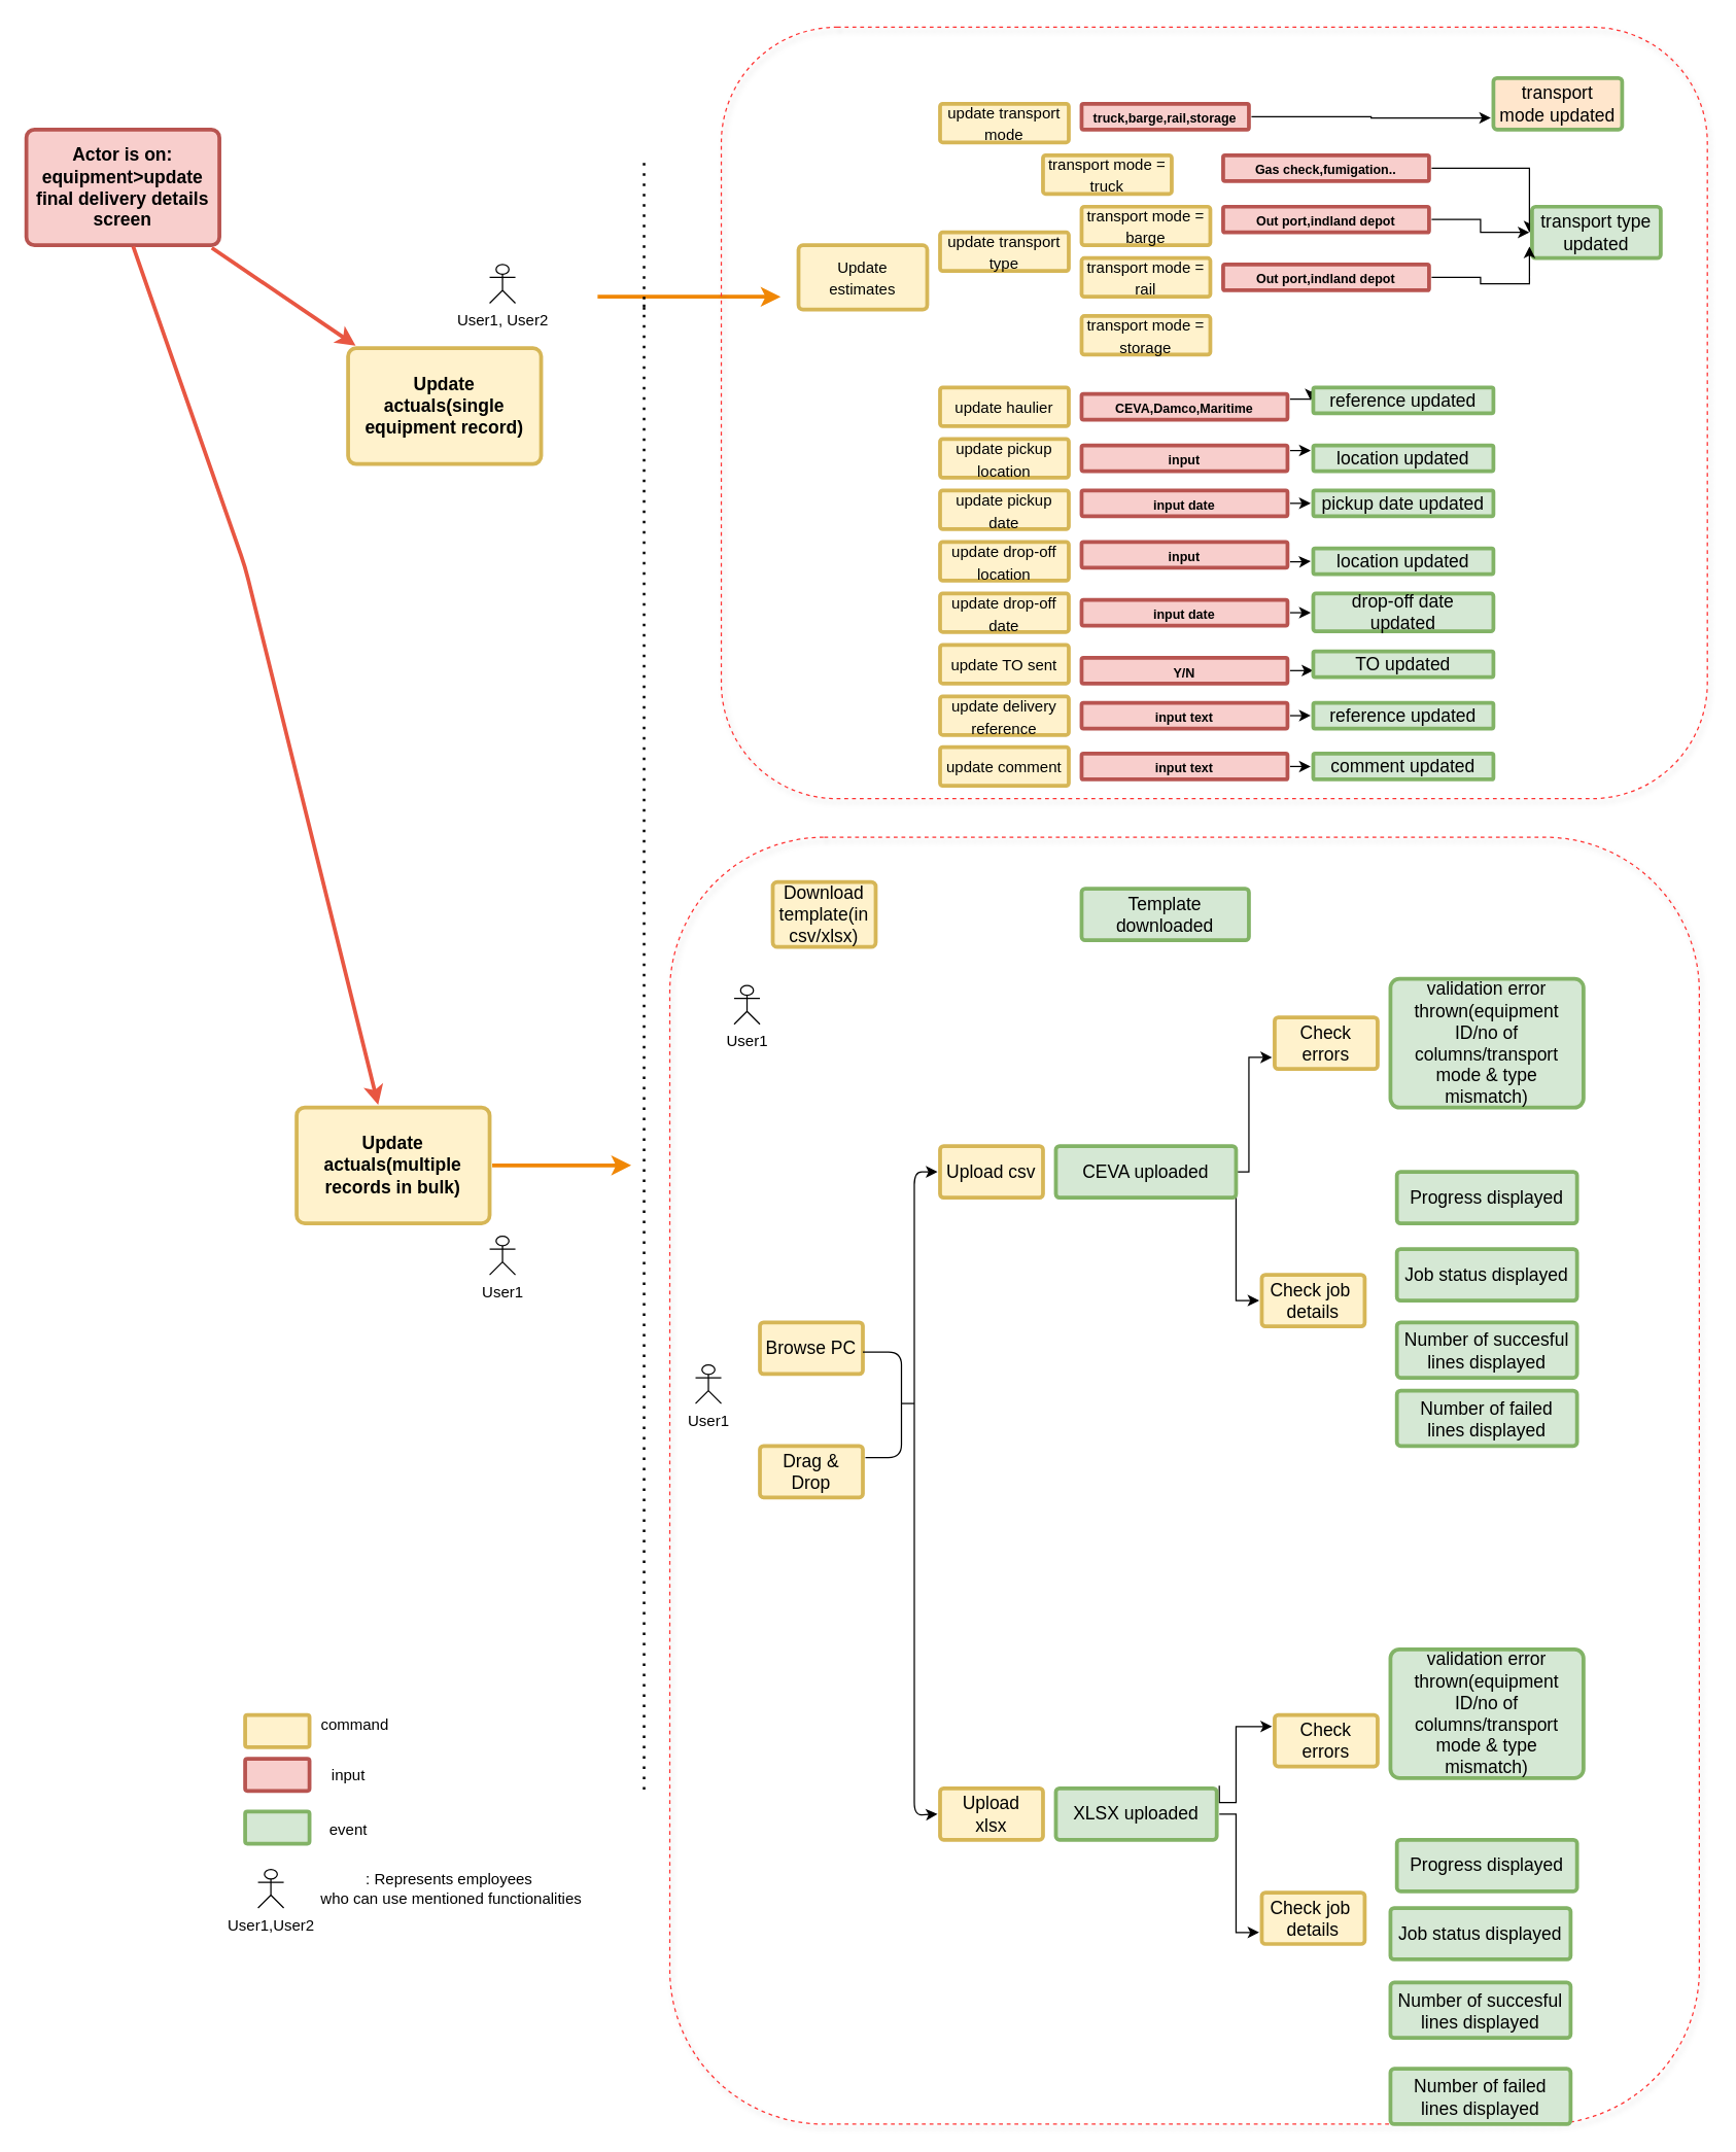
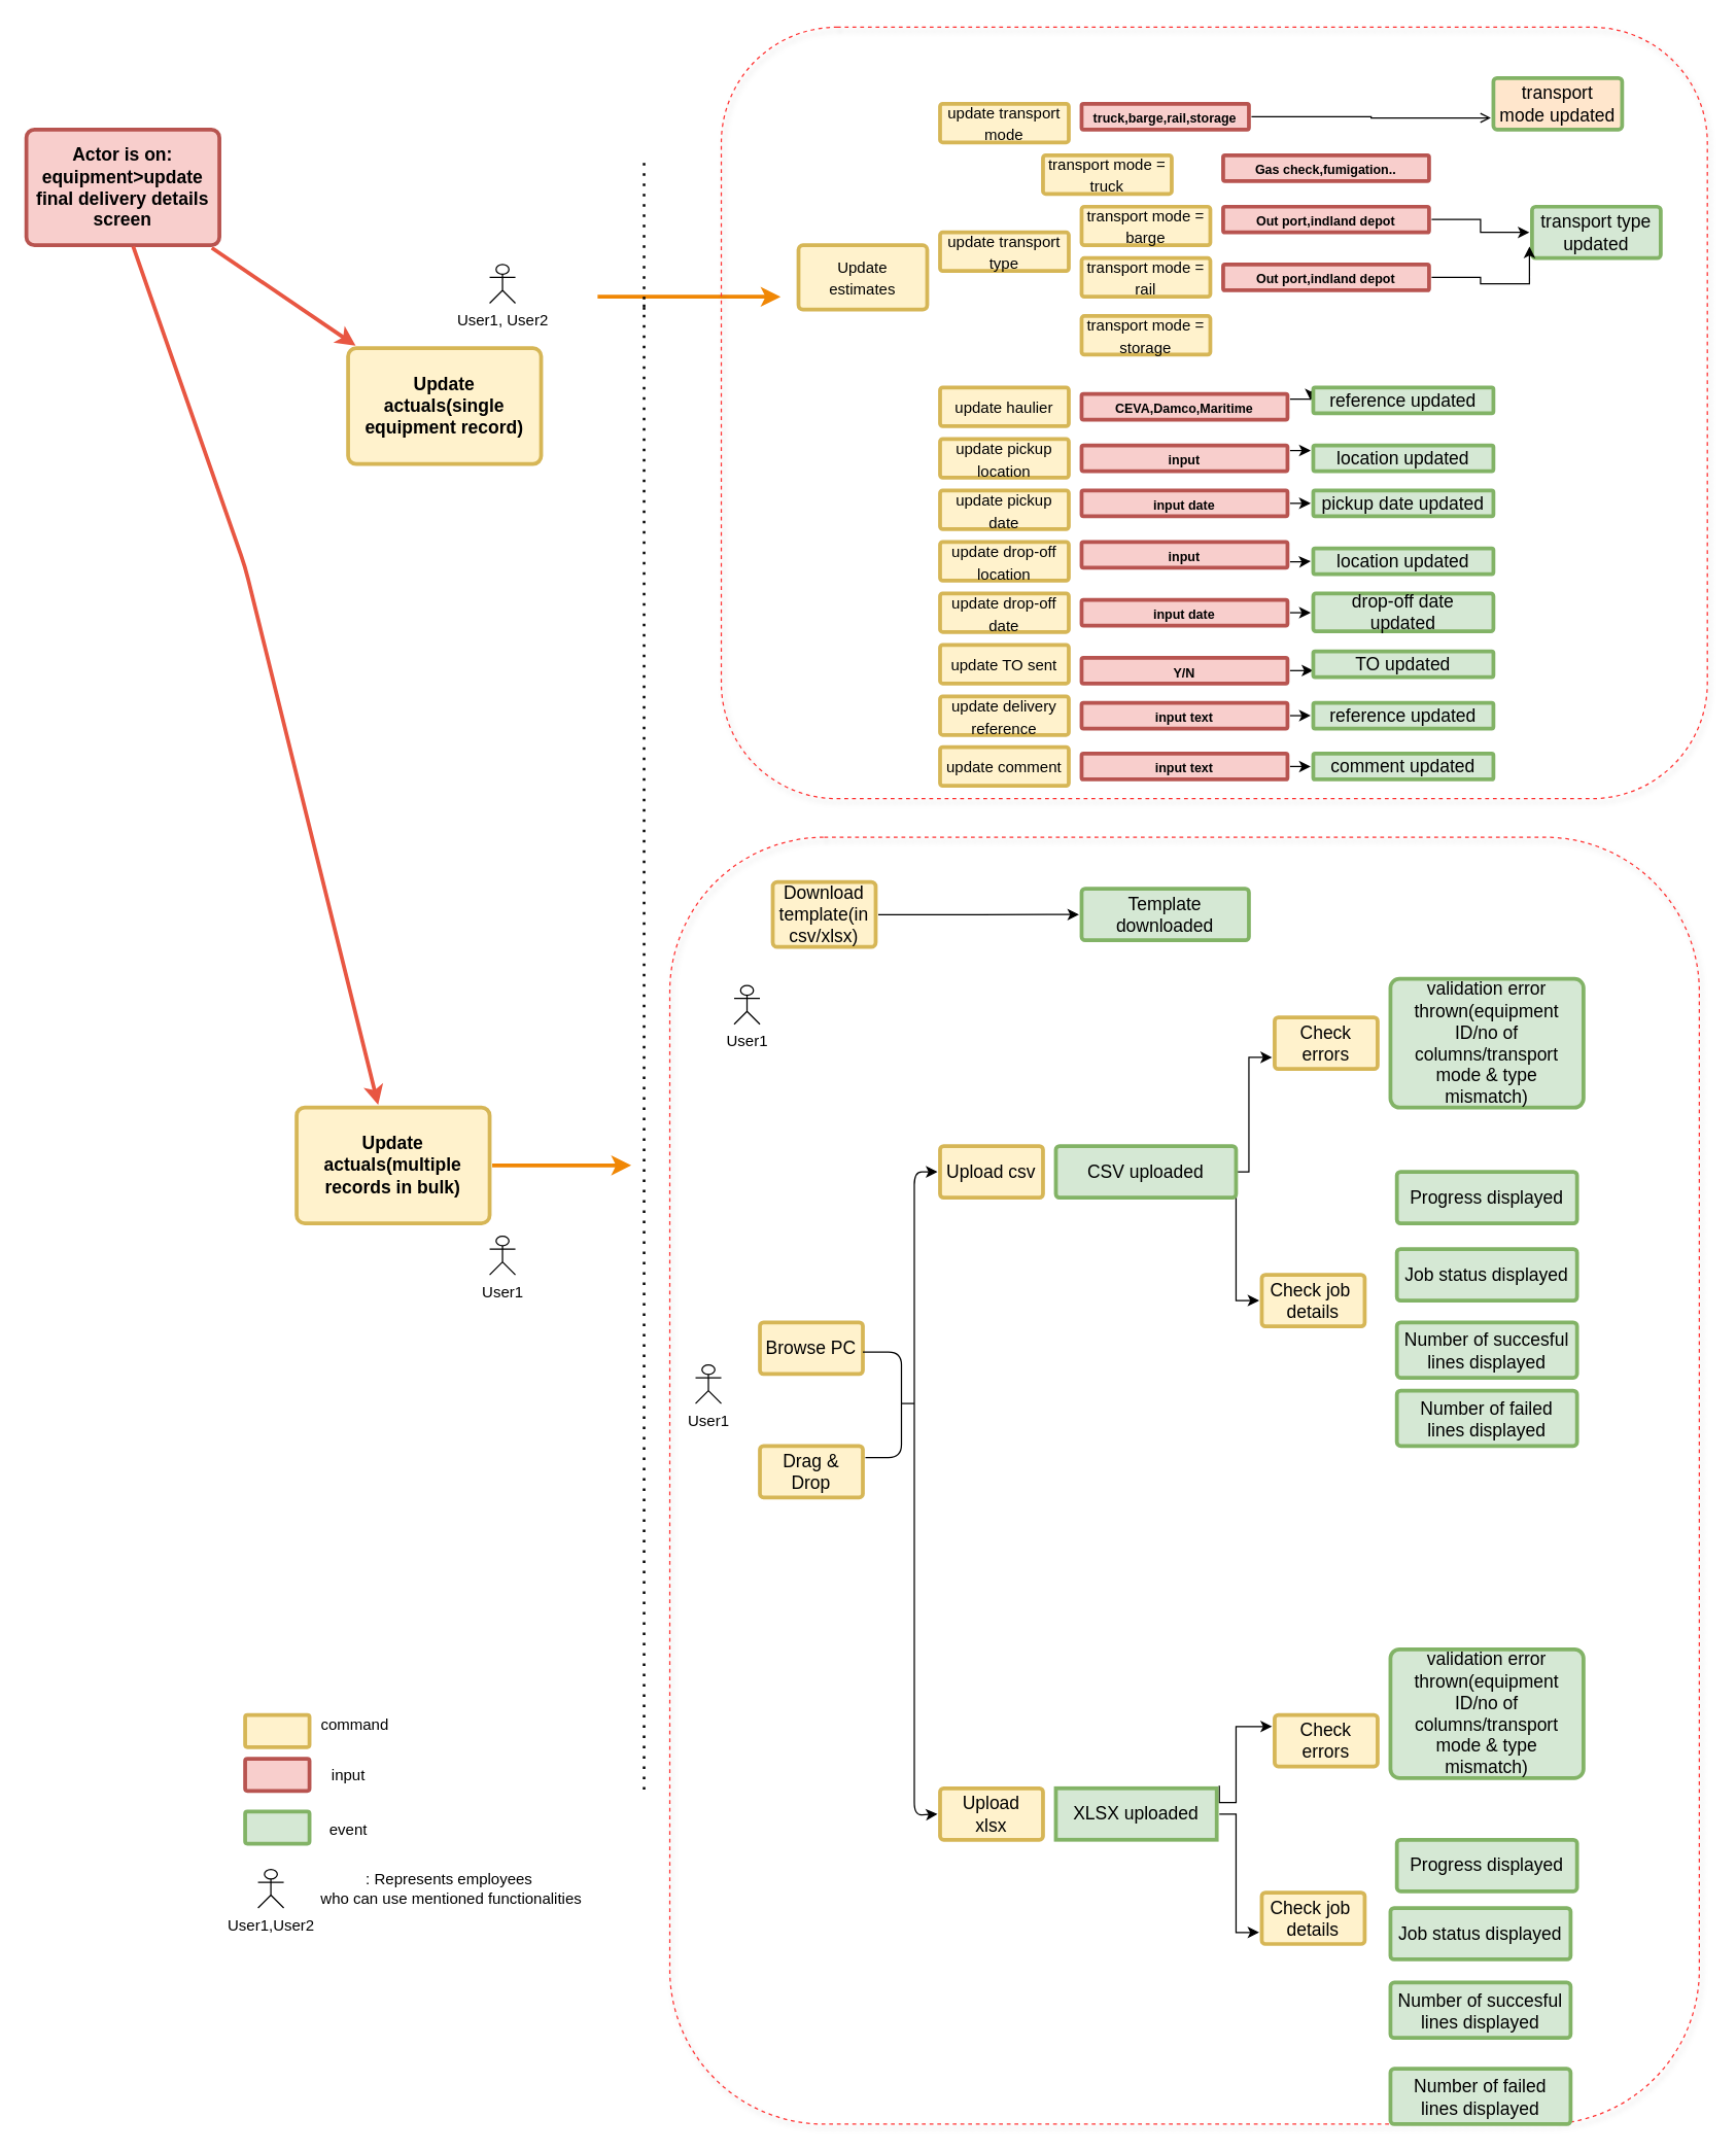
- <mxCell id="24" style="edgeStyle=orthogonalEdgeStyle;rounded=0;orthogonalLoop=1;jettySize=auto;html=1;entryX=0;entryY=0.75;entryDx=0;entryDy=0;" edge="1" parent="1" source="25" target="55"><mxGeometry relative="1" as="geometry" /></mxCell>
+ <mxCell id="24" style="edgeStyle=orthogonalEdgeStyle;rounded=0;orthogonalLoop=1;jettySize=auto;html=1;entryX=0;entryY=0.75;entryDx=0;entryDy=0;endArrow=open;" edge="1" parent="1" source="25" target="55"><mxGeometry relative="1" as="geometry" /></mxCell>
- <mxCell id="26" style="edgeStyle=orthogonalEdgeStyle;rounded=0;orthogonalLoop=1;jettySize=auto;html=1;entryX=0;entryY=0.5;entryDx=0;entryDy=0;" edge="1" parent="1" source="27" target="28"><mxGeometry relative="1" as="geometry" /></mxCell>
+ <mxCell id="9" style="edgeStyle=orthogonalEdgeStyle;rounded=0;orthogonalLoop=1;jettySize=auto;html=1;entryX=0;entryY=0.5;entryDx=0;entryDy=0;" edge="1" parent="1" source="10" target="12"><mxGeometry relative="1" as="geometry" /></mxCell>
- <mxCell id="36" value="CEVA uploaded" style="rounded=1;whiteSpace=wrap;html=1;shadow=0;labelBackgroundColor=none;strokeColor=#82b366;strokeWidth=3;fillColor=#d5e8d4;fontFamily=Helvetica;fontSize=14;align=center;spacing=5;fontStyle=0;arcSize=7;perimeterSpacing=2;" vertex="1" parent="1"><mxGeometry x="820" y="890" width="140" height="40" as="geometry" /></mxCell>
+ <mxCell id="36" value="CSV uploaded" style="rounded=1;whiteSpace=wrap;html=1;shadow=0;labelBackgroundColor=none;strokeColor=#82b366;strokeWidth=3;fillColor=#d5e8d4;fontFamily=Helvetica;fontSize=14;align=center;spacing=5;fontStyle=0;arcSize=7;perimeterSpacing=2;" vertex="1" parent="1"><mxGeometry x="820" y="890" width="140" height="40" as="geometry" /></mxCell>
- <mxCell id="96" value="XLSX uploaded" style="rounded=1;whiteSpace=wrap;html=1;shadow=0;labelBackgroundColor=none;strokeColor=#82b366;strokeWidth=3;fillColor=#d5e8d4;fontFamily=Helvetica;fontSize=14;align=center;spacing=5;fontStyle=0;arcSize=7;perimeterSpacing=2;" vertex="1" parent="1"><mxGeometry x="820" y="1389" width="125" height="40" as="geometry" /></mxCell>
+ <mxCell id="96" value="XLSX uploaded" style="whiteSpace=wrap;html=1;shadow=0;labelBackgroundColor=none;strokeColor=#82b366;strokeWidth=3;fillColor=#d5e8d4;fontFamily=Helvetica;fontSize=14;align=center;spacing=5;fontStyle=0;arcSize=7;perimeterSpacing=2;rounded=0;" vertex="1" parent="1"><mxGeometry x="820" y="1389" width="125" height="40" as="geometry" /></mxCell>
